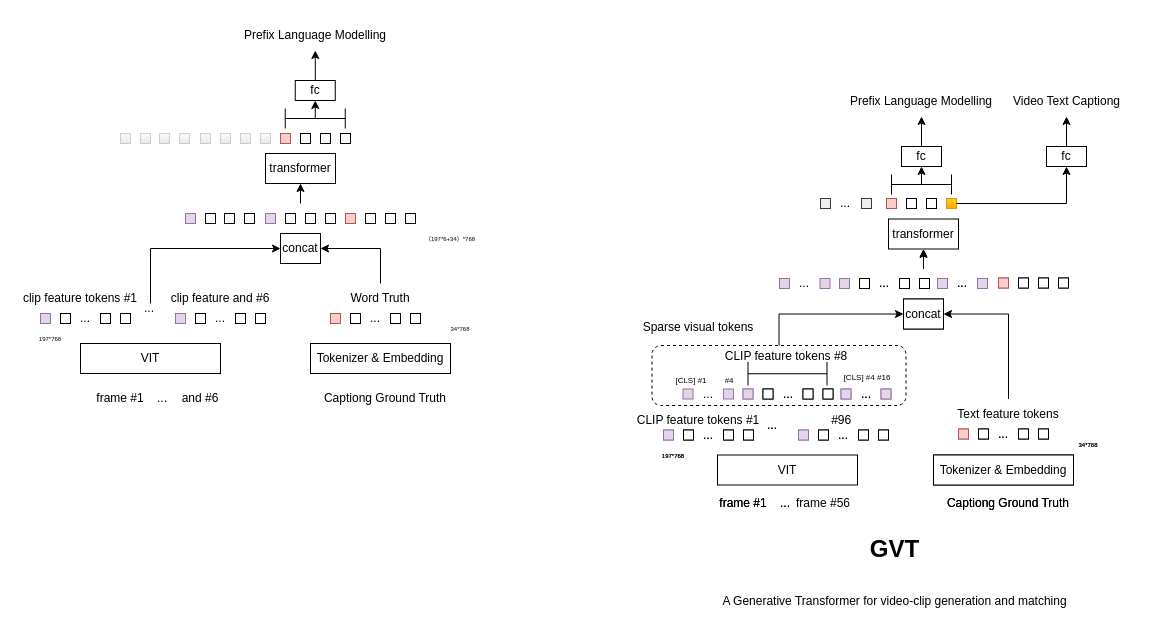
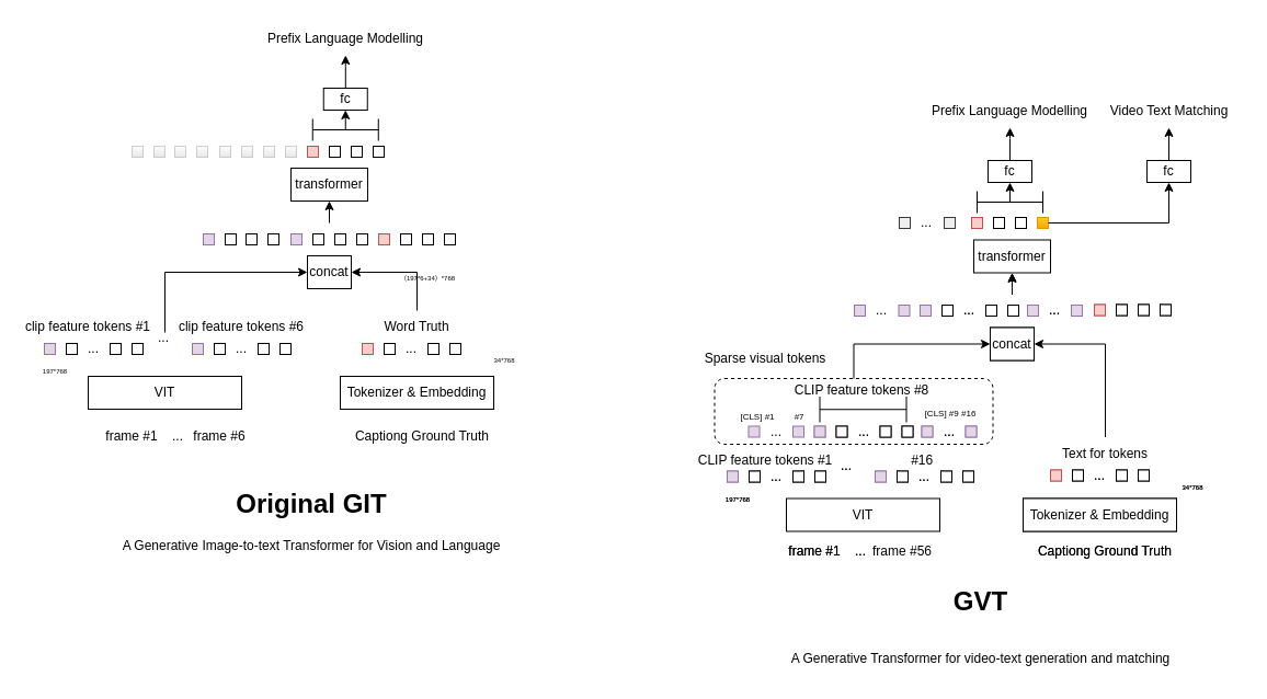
- <mxCell id="148" value="Video Text Captiong" style="text;html=1;strokeColor=none;fillColor=none;align=center;verticalAlign=middle;whiteSpace=wrap;rounded=0;" vertex="1" parent="133"><mxGeometry x="178.5" width="135" height="30" as="geometry" /></mxCell>
+ <mxCell id="148" value="Video Text Matching" style="text;html=1;strokeColor=none;fillColor=none;align=center;verticalAlign=middle;whiteSpace=wrap;rounded=0;" vertex="1" parent="133"><mxGeometry x="178.5" width="135" height="30" as="geometry" /></mxCell>
- <mxCell id="35" value="&lt;font style=&quot;font-size: 6px;&quot;&gt;（197*6+34）*768&lt;/font&gt;" style="text;html=1;strokeColor=none;fillColor=none;align=center;verticalAlign=middle;whiteSpace=wrap;rounded=0;fontSize=9;" vertex="1" parent="2"><mxGeometry x="375" y="203" width="110" height="30" as="geometry" /></mxCell>
+ <mxCell id="35" value="&lt;font style=&quot;font-size: 6px;&quot;&gt;（197*6+34）*768&lt;/font&gt;" style="text;html=1;strokeColor=none;fillColor=none;align=center;verticalAlign=middle;whiteSpace=wrap;rounded=0;fontSize=9;" vertex="1" parent="2"><mxGeometry x="315" y="218" width="110" height="30" as="geometry" /></mxCell>
- <mxCell id="12" value="clip feature and #6" style="text;html=1;strokeColor=none;fillColor=none;align=center;verticalAlign=middle;whiteSpace=wrap;rounded=0;" vertex="1" parent="2"><mxGeometry x="140" y="263" width="120" height="30" as="geometry" /></mxCell>
+ <mxCell id="12" value="clip feature tokens #6" style="text;html=1;strokeColor=none;fillColor=none;align=center;verticalAlign=middle;whiteSpace=wrap;rounded=0;" vertex="1" parent="2"><mxGeometry x="140" y="263" width="120" height="30" as="geometry" /></mxCell>
- <mxCell id="173" value="&lt;font style=&quot;font-size: 8px;&quot;&gt;[CLS] #4 #16&lt;/font&gt;" style="text;html=1;strokeColor=none;fillColor=none;align=center;verticalAlign=middle;whiteSpace=wrap;rounded=0;" vertex="1" parent="150"><mxGeometry x="197.5" y="55.5" width="78" height="30" as="geometry" /></mxCell>
+ <mxCell id="173" value="&lt;font style=&quot;font-size: 8px;&quot;&gt;[CLS] #9 #16&lt;/font&gt;" style="text;html=1;strokeColor=none;fillColor=none;align=center;verticalAlign=middle;whiteSpace=wrap;rounded=0;" vertex="1" parent="150"><mxGeometry x="197.5" y="55.5" width="78" height="30" as="geometry" /></mxCell>
- <mxCell id="172" value="&lt;font style=&quot;font-size: 8px;&quot;&gt;&amp;nbsp;#4&lt;/font&gt;" style="text;html=1;strokeColor=none;fillColor=none;align=center;verticalAlign=middle;whiteSpace=wrap;rounded=0;" vertex="1" parent="150"><mxGeometry x="67.5" y="59" width="60" height="30" as="geometry" /></mxCell>
+ <mxCell id="172" value="&lt;font style=&quot;font-size: 8px;&quot;&gt;&amp;nbsp;#7&lt;/font&gt;" style="text;html=1;strokeColor=none;fillColor=none;align=center;verticalAlign=middle;whiteSpace=wrap;rounded=0;" vertex="1" parent="150"><mxGeometry x="67.5" y="59" width="60" height="30" as="geometry" /></mxCell>
- <mxCell id="5" value="and #6" style="text;html=1;strokeColor=none;fillColor=none;align=center;verticalAlign=middle;whiteSpace=wrap;rounded=0;" vertex="1" parent="2"><mxGeometry x="150" y="363" width="60" height="30" as="geometry" /></mxCell>
+ <mxCell id="5" value="frame #6" style="text;html=1;strokeColor=none;fillColor=none;align=center;verticalAlign=middle;whiteSpace=wrap;rounded=0;" vertex="1" parent="2"><mxGeometry x="150" y="363" width="60" height="30" as="geometry" /></mxCell>
- <mxCell id="123" value="Text feature tokens" style="text;html=1;strokeColor=none;fillColor=none;align=center;verticalAlign=middle;whiteSpace=wrap;rounded=0;" vertex="1" parent="1"><mxGeometry x="948" y="398.5" width="120" height="30" as="geometry" /></mxCell>
+ <mxCell id="123" value="Text for tokens" style="text;html=1;strokeColor=none;fillColor=none;align=center;verticalAlign=middle;whiteSpace=wrap;rounded=0;" vertex="1" parent="1"><mxGeometry x="948" y="398.5" width="120" height="30" as="geometry" /></mxCell>
- <mxCell id="77" value="&amp;nbsp;#96" style="text;html=1;strokeColor=none;fillColor=none;align=center;verticalAlign=middle;whiteSpace=wrap;rounded=0;" vertex="1" parent="1"><mxGeometry x="818" y="413" width="43" height="13.5" as="geometry" /></mxCell>
+ <mxCell id="77" value="&amp;nbsp;#16" style="text;html=1;strokeColor=none;fillColor=none;align=center;verticalAlign=middle;whiteSpace=wrap;rounded=0;" vertex="1" parent="1"><mxGeometry x="818" y="413" width="43" height="13.5" as="geometry" /></mxCell>
+ <mxCell id="68" value="&lt;h1&gt;Original GIT&lt;/h1&gt;&lt;div&gt;A Generative Image-to-text Transformer for Vision and Language&lt;/div&gt;" style="text;html=1;strokeColor=none;fillColor=none;spacing=5;spacingTop=-20;whiteSpace=wrap;overflow=hidden;rounded=0;align=center;" vertex="1" parent="2"><mxGeometry x="85.75" y="420" width="356" height="100" as="geometry" /></mxCell>
- <mxCell id="69" value="&lt;h1 style=&quot;border-color: var(--border-color);&quot;&gt;GVT&lt;/h1&gt;&lt;br&gt;A Generative Transformer for video-clip generation and matching" style="text;html=1;strokeColor=none;fillColor=none;spacing=5;spacingTop=-20;whiteSpace=wrap;overflow=hidden;rounded=0;align=center;" vertex="1" parent="1"><mxGeometry x="693" y="528.5" width="402.5" height="87.5" as="geometry" /></mxCell>
+ <mxCell id="69" value="&lt;h1 style=&quot;border-color: var(--border-color);&quot;&gt;GVT&lt;/h1&gt;&lt;br&gt;A Generative Transformer for video-text generation and matching" style="text;html=1;strokeColor=none;fillColor=none;spacing=5;spacingTop=-20;whiteSpace=wrap;overflow=hidden;rounded=0;align=center;" vertex="1" parent="1"><mxGeometry x="693" y="528.5" width="402.5" height="87.5" as="geometry" /></mxCell>
